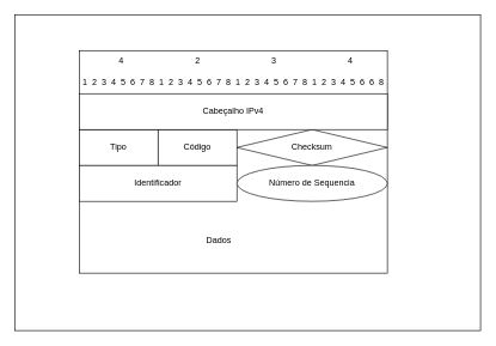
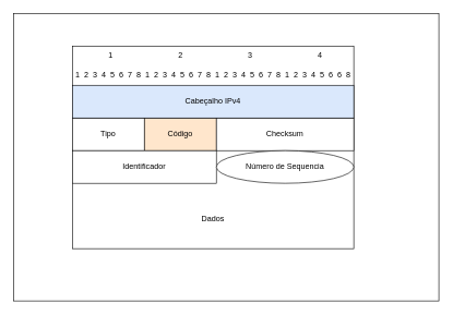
- <mxCell id="4" value="&lt;div align=&quot;left&quot;&gt;&lt;span style=&quot;white-space: pre;&quot;&gt;&#09;&lt;/span&gt;&lt;span style=&quot;white-space: pre;&quot;&gt;&#09;&lt;/span&gt;4&lt;span style=&quot;white-space: pre;&quot;&gt;&lt;/span&gt;&lt;span style=&quot;white-space: pre;&quot;&gt;&lt;/span&gt;&lt;span style=&quot;white-space: pre;&quot;&gt;&lt;span style=&quot;white-space: pre;&quot;&gt;&#09;&lt;span style=&quot;white-space: pre;&quot;&gt;&#09;&lt;/span&gt;&lt;span style=&quot;white-space: pre;&quot;&gt;&#09;&lt;/span&gt;&lt;span style=&quot;white-space: pre;&quot;&gt;&#09;&lt;/span&gt;&lt;/span&gt;&lt;/span&gt;2&lt;span style=&quot;white-space: pre;&quot;&gt;&#09;&lt;/span&gt;&lt;span style=&quot;white-space: pre;&quot;&gt;&lt;span style=&quot;white-space: pre;&quot;&gt;&#09;&lt;/span&gt;&lt;span style=&quot;white-space: pre;&quot;&gt;&#09;&lt;/span&gt;&lt;/span&gt;&lt;span style=&quot;white-space: pre;&quot;&gt;&#09;&lt;/span&gt;3&amp;nbsp; &lt;span style=&quot;white-space: pre;&quot;&gt;&#09;&lt;/span&gt;&lt;span style=&quot;white-space: pre;&quot;&gt;&#09;&lt;/span&gt;&lt;span style=&quot;white-space: pre;&quot;&gt;&#09;&lt;/span&gt;&lt;span style=&quot;white-space: pre;&quot;&gt;&#09;&lt;/span&gt;&lt;span style=&quot;white-space: pre;&quot;&gt;&lt;span style=&quot;white-space: pre;&quot;&gt;&lt;/span&gt;&lt;/span&gt;4&lt;/div&gt;" style="text;html=1;strokeColor=none;fillColor=none;align=left;verticalAlign=middle;whiteSpace=wrap;rounded=0;" vertex="1" parent="1"><mxGeometry x="110" y="70" width="420" height="30" as="geometry" /></mxCell>
+ <mxCell id="4" value="&lt;div align=&quot;left&quot;&gt;&lt;span style=&quot;white-space: pre;&quot;&gt;&#09;&lt;/span&gt;&lt;span style=&quot;white-space: pre;&quot;&gt;&#09;&lt;/span&gt;1&lt;span style=&quot;white-space: pre;&quot;&gt;&lt;/span&gt;&lt;span style=&quot;white-space: pre;&quot;&gt;&lt;/span&gt;&lt;span style=&quot;white-space: pre;&quot;&gt;&lt;span style=&quot;white-space: pre;&quot;&gt;&#09;&lt;span style=&quot;white-space: pre;&quot;&gt;&#09;&lt;/span&gt;&lt;span style=&quot;white-space: pre;&quot;&gt;&#09;&lt;/span&gt;&lt;span style=&quot;white-space: pre;&quot;&gt;&#09;&lt;/span&gt;&lt;/span&gt;&lt;/span&gt;2&lt;span style=&quot;white-space: pre;&quot;&gt;&#09;&lt;/span&gt;&lt;span style=&quot;white-space: pre;&quot;&gt;&lt;span style=&quot;white-space: pre;&quot;&gt;&#09;&lt;/span&gt;&lt;span style=&quot;white-space: pre;&quot;&gt;&#09;&lt;/span&gt;&lt;/span&gt;&lt;span style=&quot;white-space: pre;&quot;&gt;&#09;&lt;/span&gt;3&amp;nbsp; &lt;span style=&quot;white-space: pre;&quot;&gt;&#09;&lt;/span&gt;&lt;span style=&quot;white-space: pre;&quot;&gt;&#09;&lt;/span&gt;&lt;span style=&quot;white-space: pre;&quot;&gt;&#09;&lt;/span&gt;&lt;span style=&quot;white-space: pre;&quot;&gt;&#09;&lt;/span&gt;&lt;span style=&quot;white-space: pre;&quot;&gt;&lt;span style=&quot;white-space: pre;&quot;&gt;&lt;/span&gt;&lt;/span&gt;4&lt;/div&gt;" style="text;html=1;strokeColor=none;fillColor=none;align=left;verticalAlign=middle;whiteSpace=wrap;rounded=0;" vertex="1" parent="1"><mxGeometry x="110" y="70" width="420" height="30" as="geometry" /></mxCell>
- <mxCell id="9" value="Cabeçalho IPv4" style="rounded=0;whiteSpace=wrap;html=1;" vertex="1" parent="1"><mxGeometry x="110" y="130" width="430" height="50" as="geometry" /></mxCell>
+ <mxCell id="9" value="Cabeçalho IPv4" style="rounded=0;whiteSpace=wrap;html=1;fillColor=#dae8fc;" vertex="1" parent="1"><mxGeometry x="110" y="130" width="430" height="50" as="geometry" /></mxCell>
- <mxCell id="7" value="Código" style="rounded=0;whiteSpace=wrap;html=1;" vertex="1" parent="1"><mxGeometry x="220" y="180" width="110" height="50" as="geometry" /></mxCell>
+ <mxCell id="7" value="Código" style="rounded=0;whiteSpace=wrap;html=1;fillColor=#ffe6cc;" vertex="1" parent="1"><mxGeometry x="220" y="180" width="110" height="50" as="geometry" /></mxCell>
- <mxCell id="8" value="Checksum" style="rhombus;whiteSpace=wrap;html=1;" vertex="1" parent="1"><mxGeometry x="330" y="180" width="210" height="50" as="geometry" /></mxCell>
+ <mxCell id="8" value="Checksum" style="rounded=0;whiteSpace=wrap;html=1;" vertex="1" parent="1"><mxGeometry x="330" y="180" width="210" height="50" as="geometry" /></mxCell>
- <mxCell id="12" value="Dados" style="text;html=1;strokeColor=none;fillColor=none;align=center;verticalAlign=middle;whiteSpace=wrap;rounded=0;" vertex="1" parent="1"><mxGeometry x="275" y="320" width="60" height="30" as="geometry" /></mxCell>
+ <mxCell id="12" value="Dados" style="text;html=1;strokeColor=none;fillColor=none;align=center;verticalAlign=middle;whiteSpace=wrap;rounded=0;" vertex="1" parent="1"><mxGeometry x="295" y="320" width="60" height="30" as="geometry" /></mxCell>
